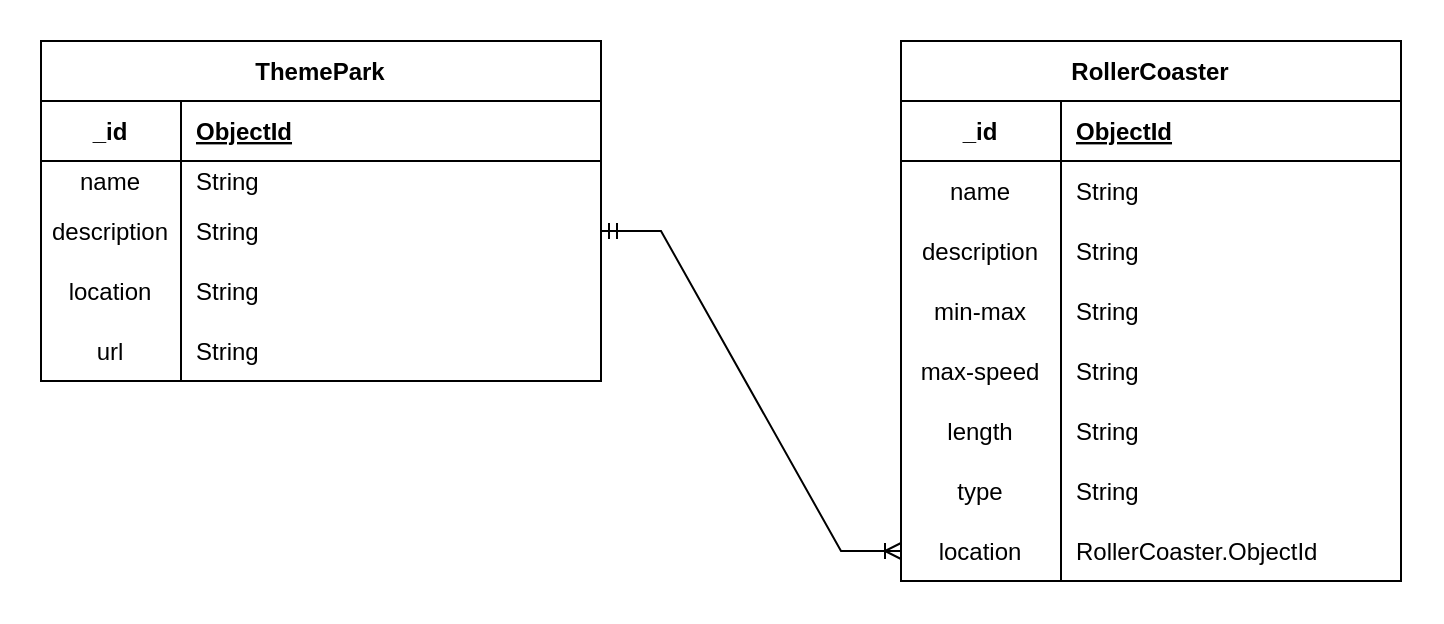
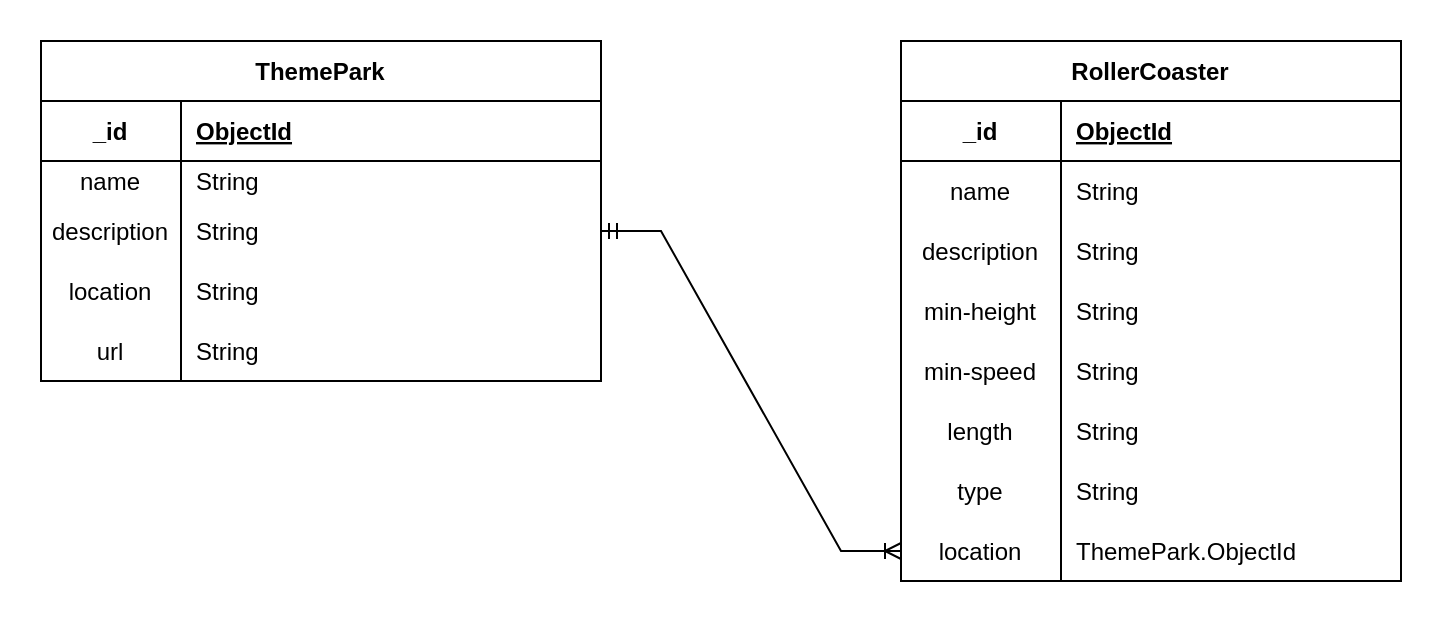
- <mxCell id="13" value="min-max" style="shape=partialRectangle;connectable=0;fillColor=none;top=0;left=0;bottom=0;right=0;editable=1;overflow=hidden;" parent="12" vertex="1"><mxGeometry width="80" height="30" as="geometry"><mxRectangle width="80" height="30" as="alternateBounds" /></mxGeometry></mxCell>
+ <mxCell id="13" value="min-height" style="shape=partialRectangle;connectable=0;fillColor=none;top=0;left=0;bottom=0;right=0;editable=1;overflow=hidden;" parent="12" vertex="1"><mxGeometry width="80" height="30" as="geometry"><mxRectangle width="80" height="30" as="alternateBounds" /></mxGeometry></mxCell>
- <mxCell id="16" value="max-speed" style="shape=partialRectangle;connectable=0;fillColor=none;top=0;left=0;bottom=0;right=0;editable=1;overflow=hidden;" parent="15" vertex="1"><mxGeometry width="80" height="30" as="geometry"><mxRectangle width="80" height="30" as="alternateBounds" /></mxGeometry></mxCell>
+ <mxCell id="16" value="min-speed" style="shape=partialRectangle;connectable=0;fillColor=none;top=0;left=0;bottom=0;right=0;editable=1;overflow=hidden;" parent="15" vertex="1"><mxGeometry width="80" height="30" as="geometry"><mxRectangle width="80" height="30" as="alternateBounds" /></mxGeometry></mxCell>
- <mxCell id="26" value="RollerCoaster.ObjectId" style="shape=partialRectangle;connectable=0;fillColor=none;top=0;left=0;bottom=0;right=0;align=left;spacingLeft=6;overflow=hidden;" parent="24" vertex="1"><mxGeometry x="80" width="170" height="30" as="geometry"><mxRectangle width="170" height="30" as="alternateBounds" /></mxGeometry></mxCell>
+ <mxCell id="26" value="ThemePark.ObjectId" style="shape=partialRectangle;connectable=0;fillColor=none;top=0;left=0;bottom=0;right=0;align=left;spacingLeft=6;overflow=hidden;" parent="24" vertex="1"><mxGeometry x="80" width="170" height="30" as="geometry"><mxRectangle width="170" height="30" as="alternateBounds" /></mxGeometry></mxCell>
